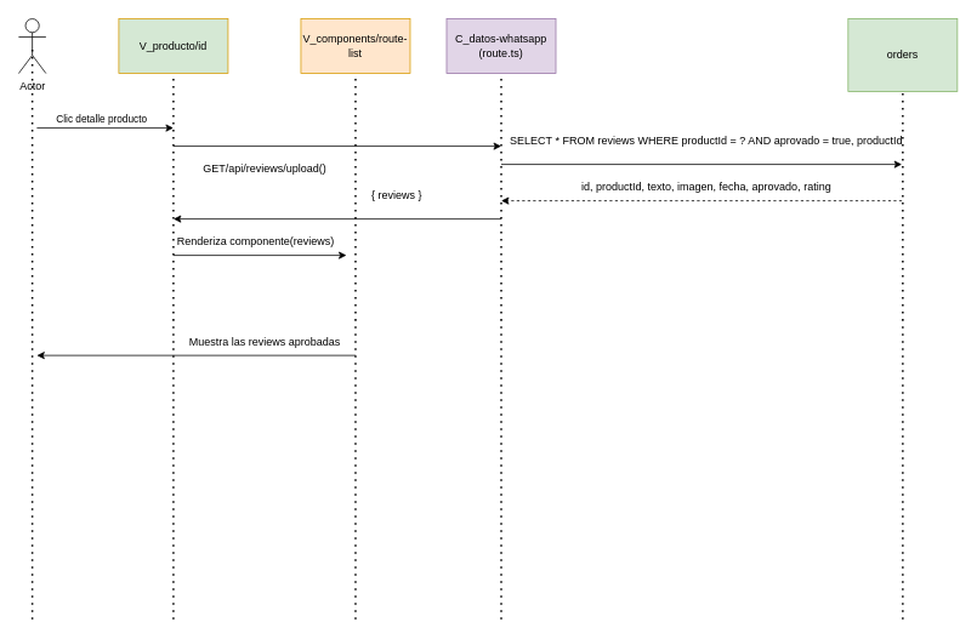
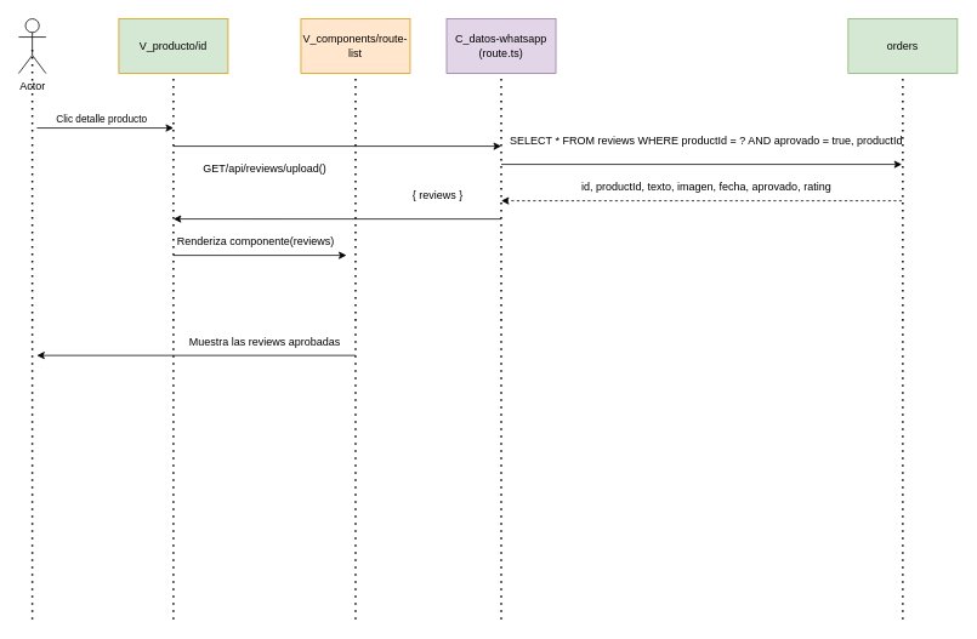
- <mxCell id="4" value="orders" style="rounded=0;whiteSpace=wrap;html=1;fillColor=#d5e8d4;strokeColor=#82b366;" vertex="1" parent="1"><mxGeometry x="931" y="20" width="120" height="80" as="geometry" /></mxCell>
+ <mxCell id="4" value="orders" style="rounded=0;whiteSpace=wrap;html=1;fillColor=#d5e8d4;strokeColor=#82b366;" vertex="1" parent="1"><mxGeometry x="931" y="20" width="120" height="60" as="geometry" /></mxCell>
- <mxCell id="25" value="{ reviews }" style="text;html=1;align=center;verticalAlign=middle;resizable=0;points=[];autosize=1;strokeColor=none;fillColor=none;" vertex="1" parent="1"><mxGeometry x="395" y="200" width="80" height="30" as="geometry" /></mxCell>
+ <mxCell id="25" value="{ reviews }" style="text;html=1;align=center;verticalAlign=middle;resizable=0;points=[];autosize=1;strokeColor=none;fillColor=none;" vertex="1" parent="1"><mxGeometry x="440" y="200" width="80" height="30" as="geometry" /></mxCell>
